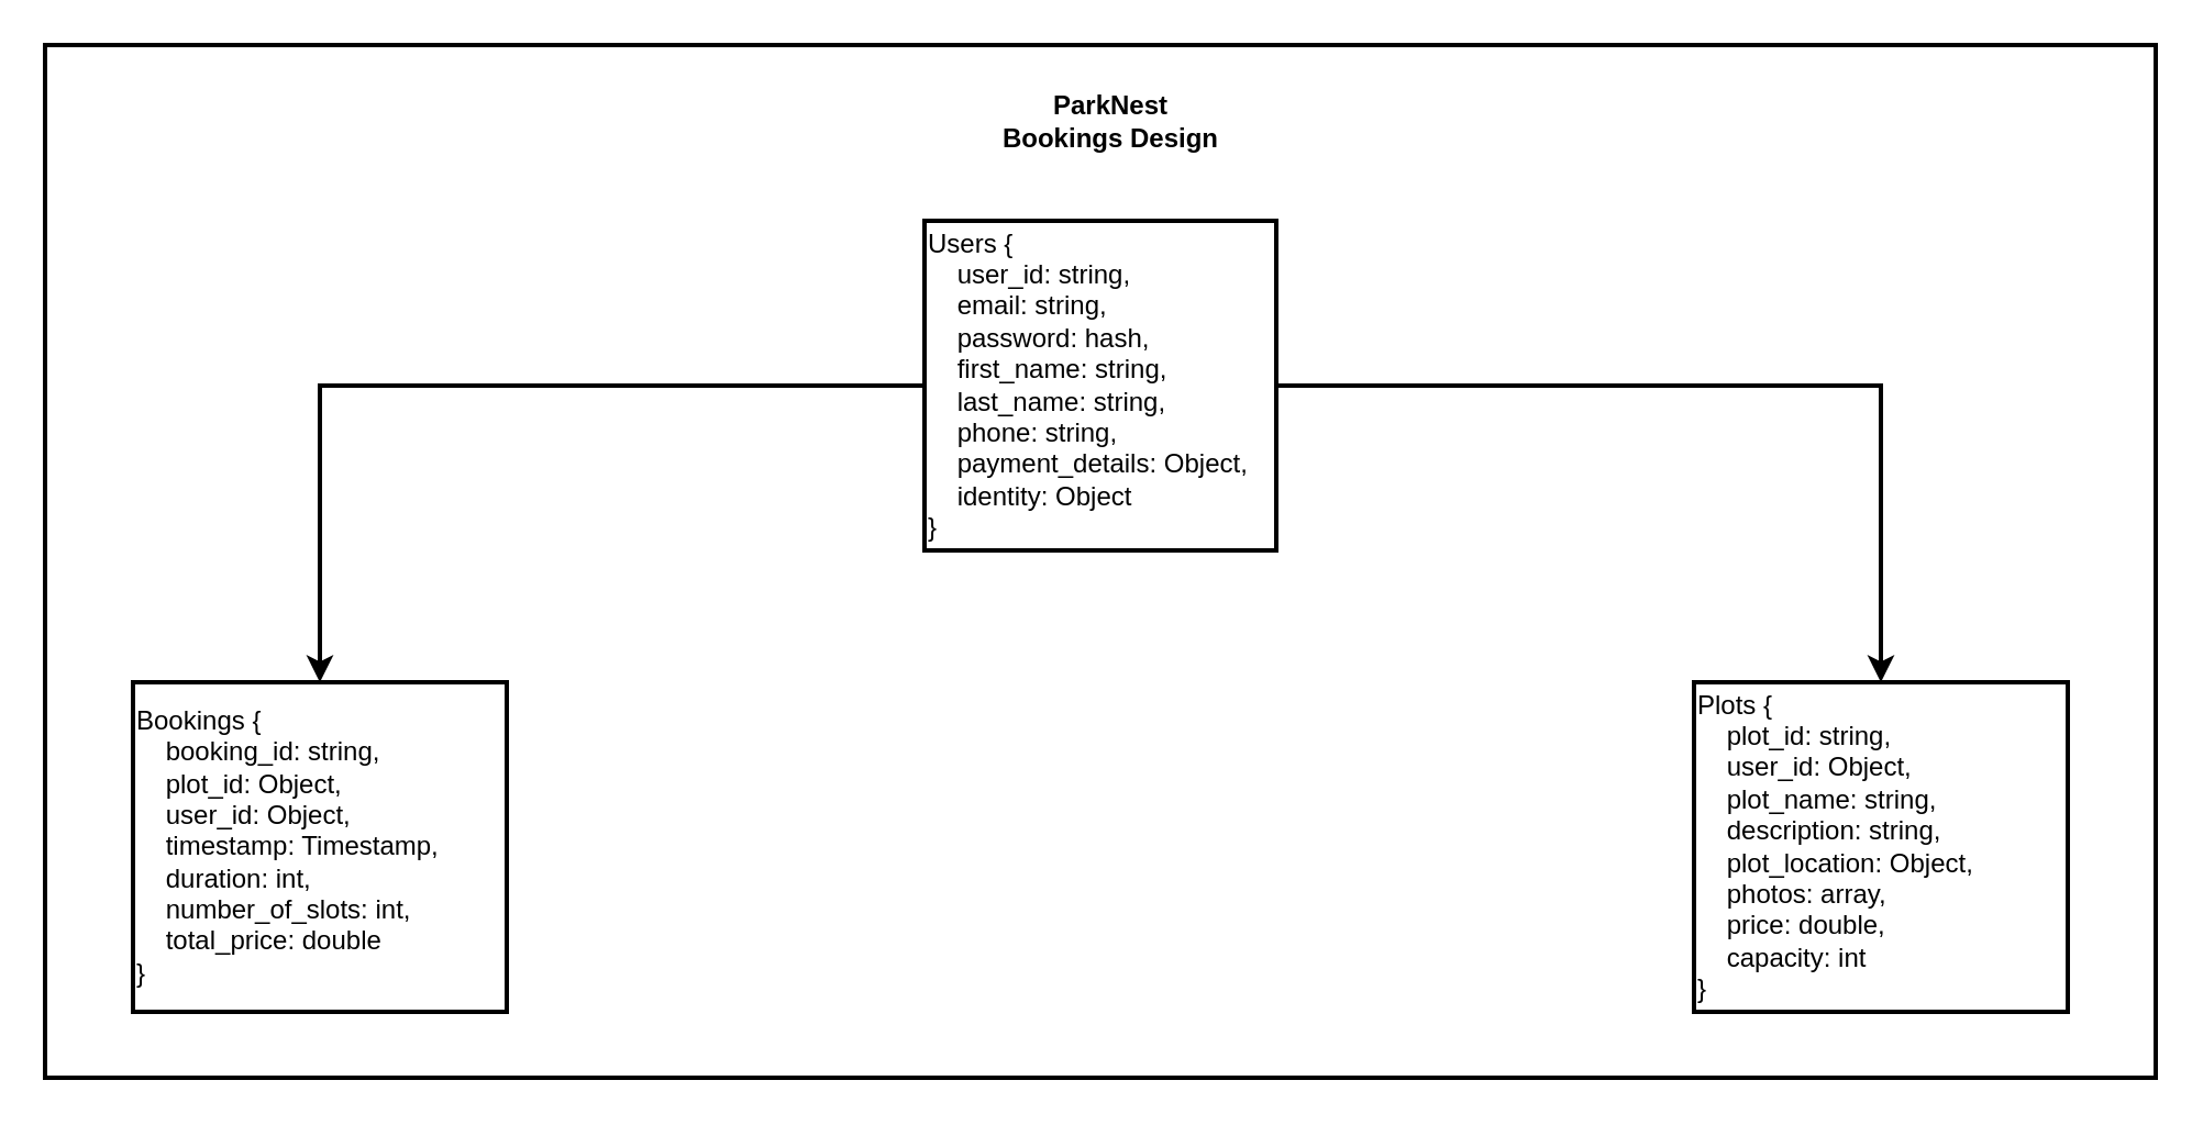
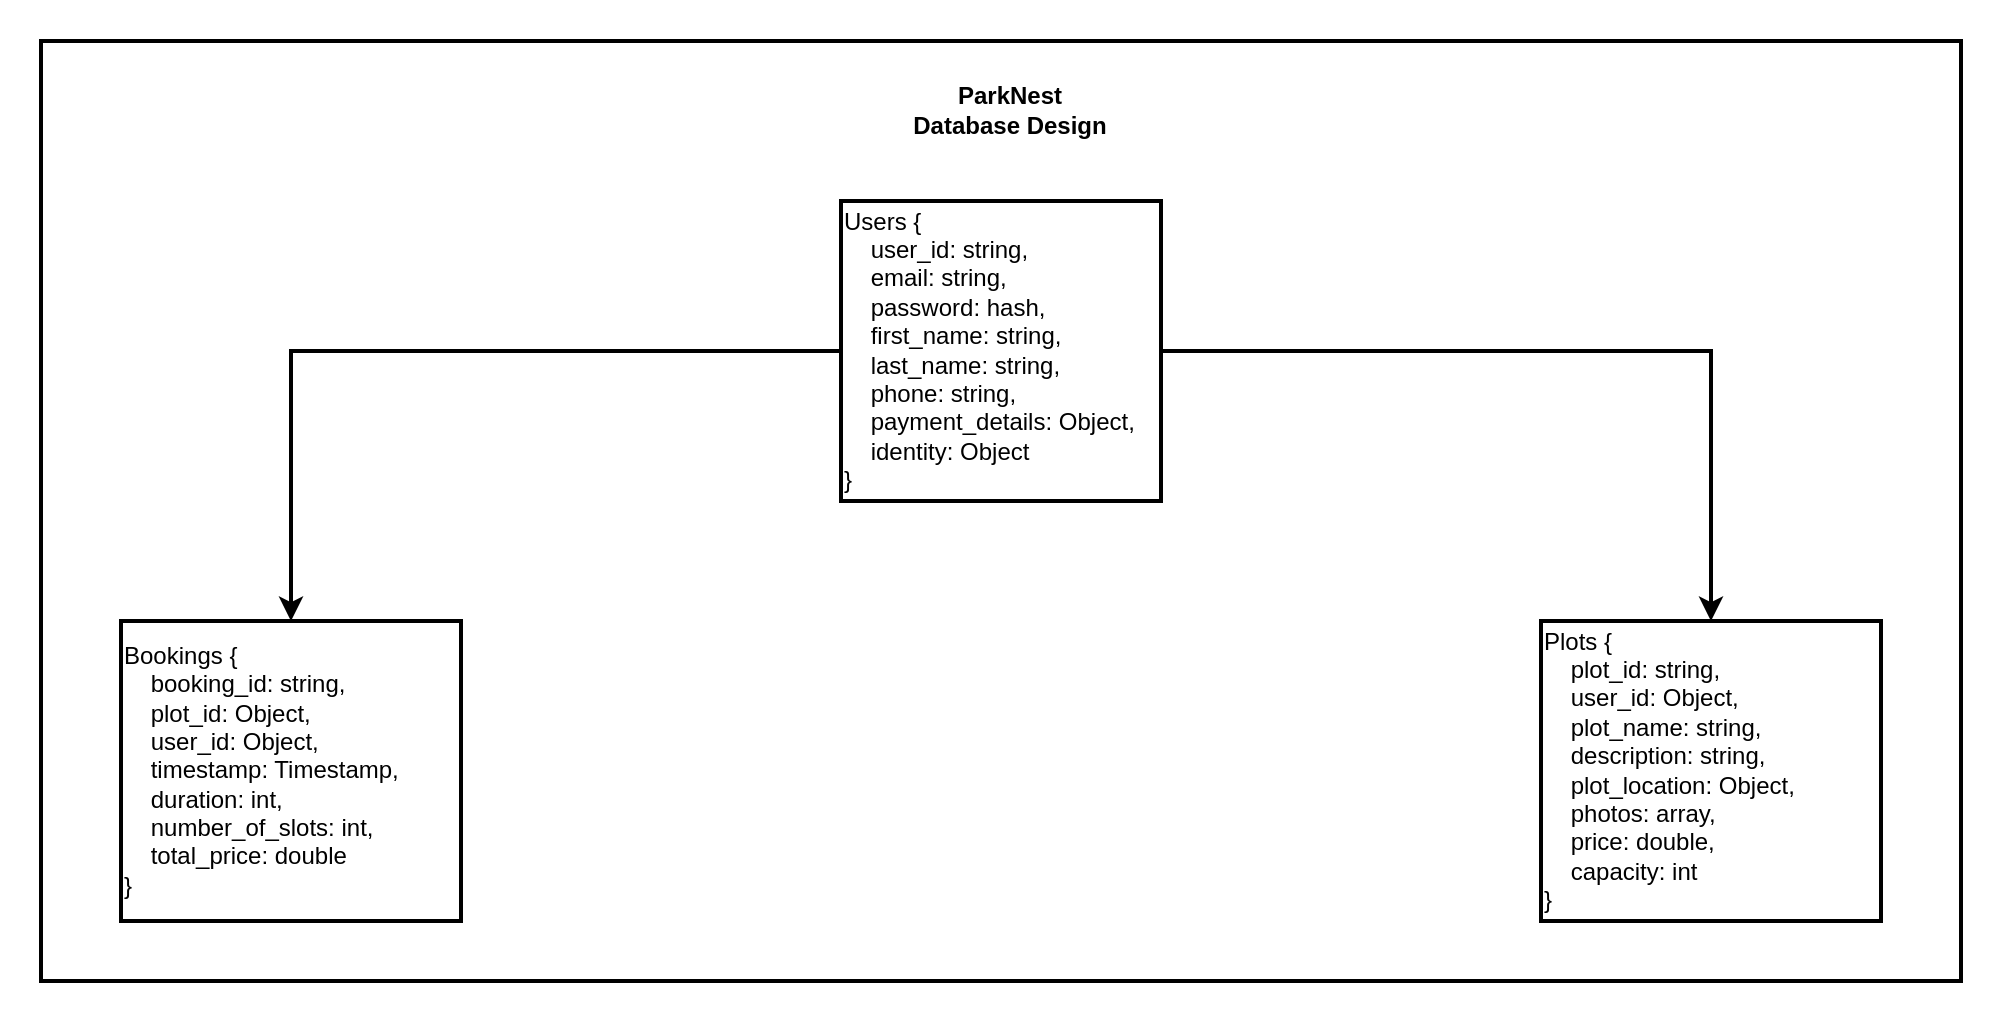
- <mxCell id="8" value="ParkNest Bookings Design" style="text;html=1;strokeColor=none;fillColor=none;align=center;verticalAlign=middle;whiteSpace=wrap;rounded=0;fontStyle=1;strokeWidth=2;" parent="1" vertex="1"><mxGeometry x="453" y="40" width="104" height="30" as="geometry" /></mxCell>
+ <mxCell id="8" value="ParkNest Database Design" style="text;html=1;strokeColor=none;fillColor=none;align=center;verticalAlign=middle;whiteSpace=wrap;rounded=0;fontStyle=1;strokeWidth=2;" parent="1" vertex="1"><mxGeometry x="453" y="40" width="104" height="30" as="geometry" /></mxCell>
